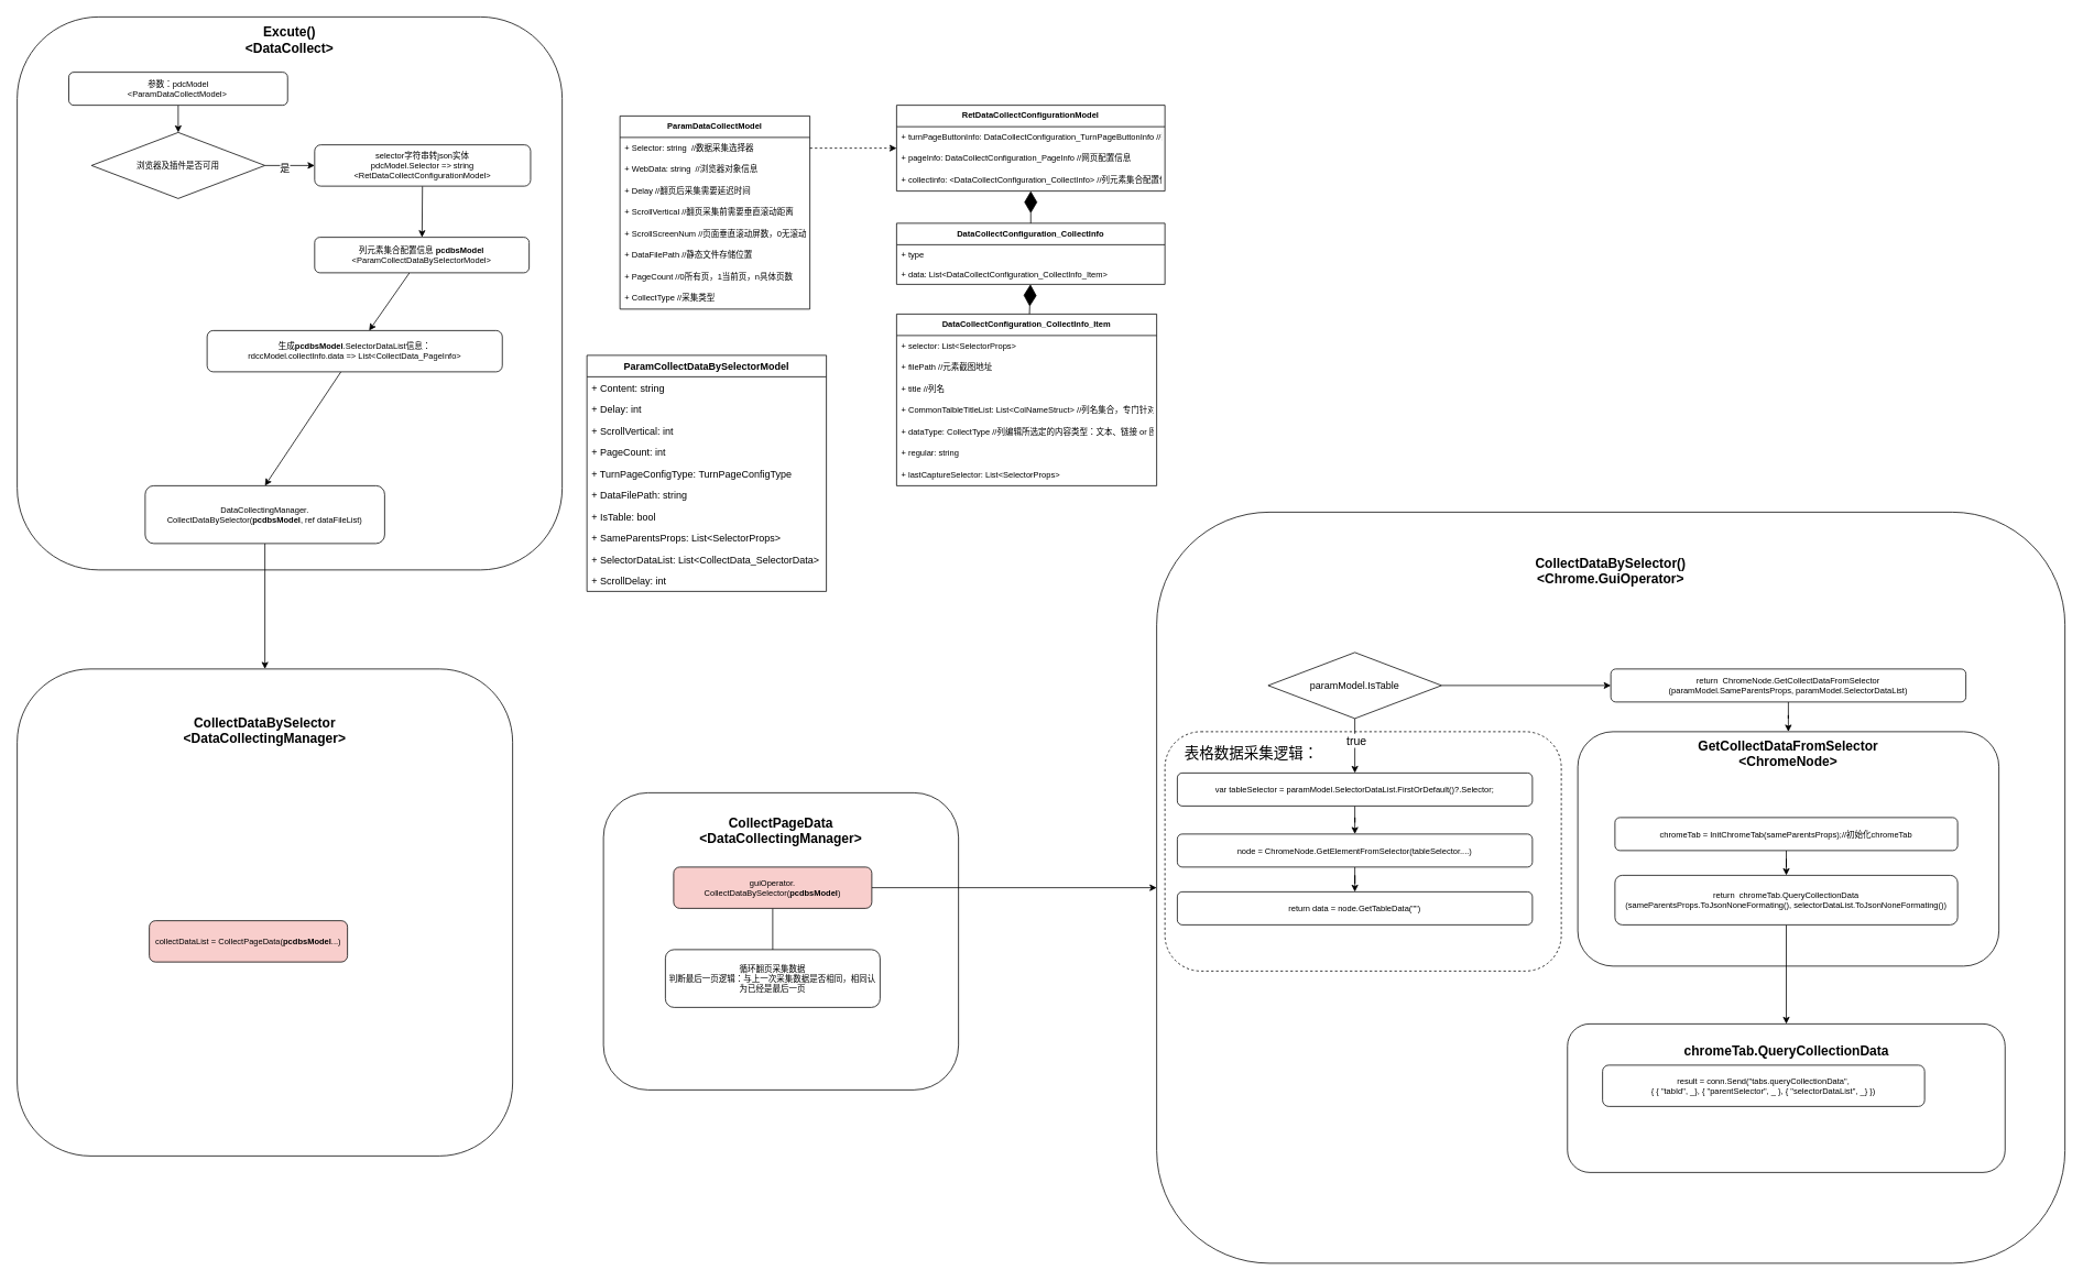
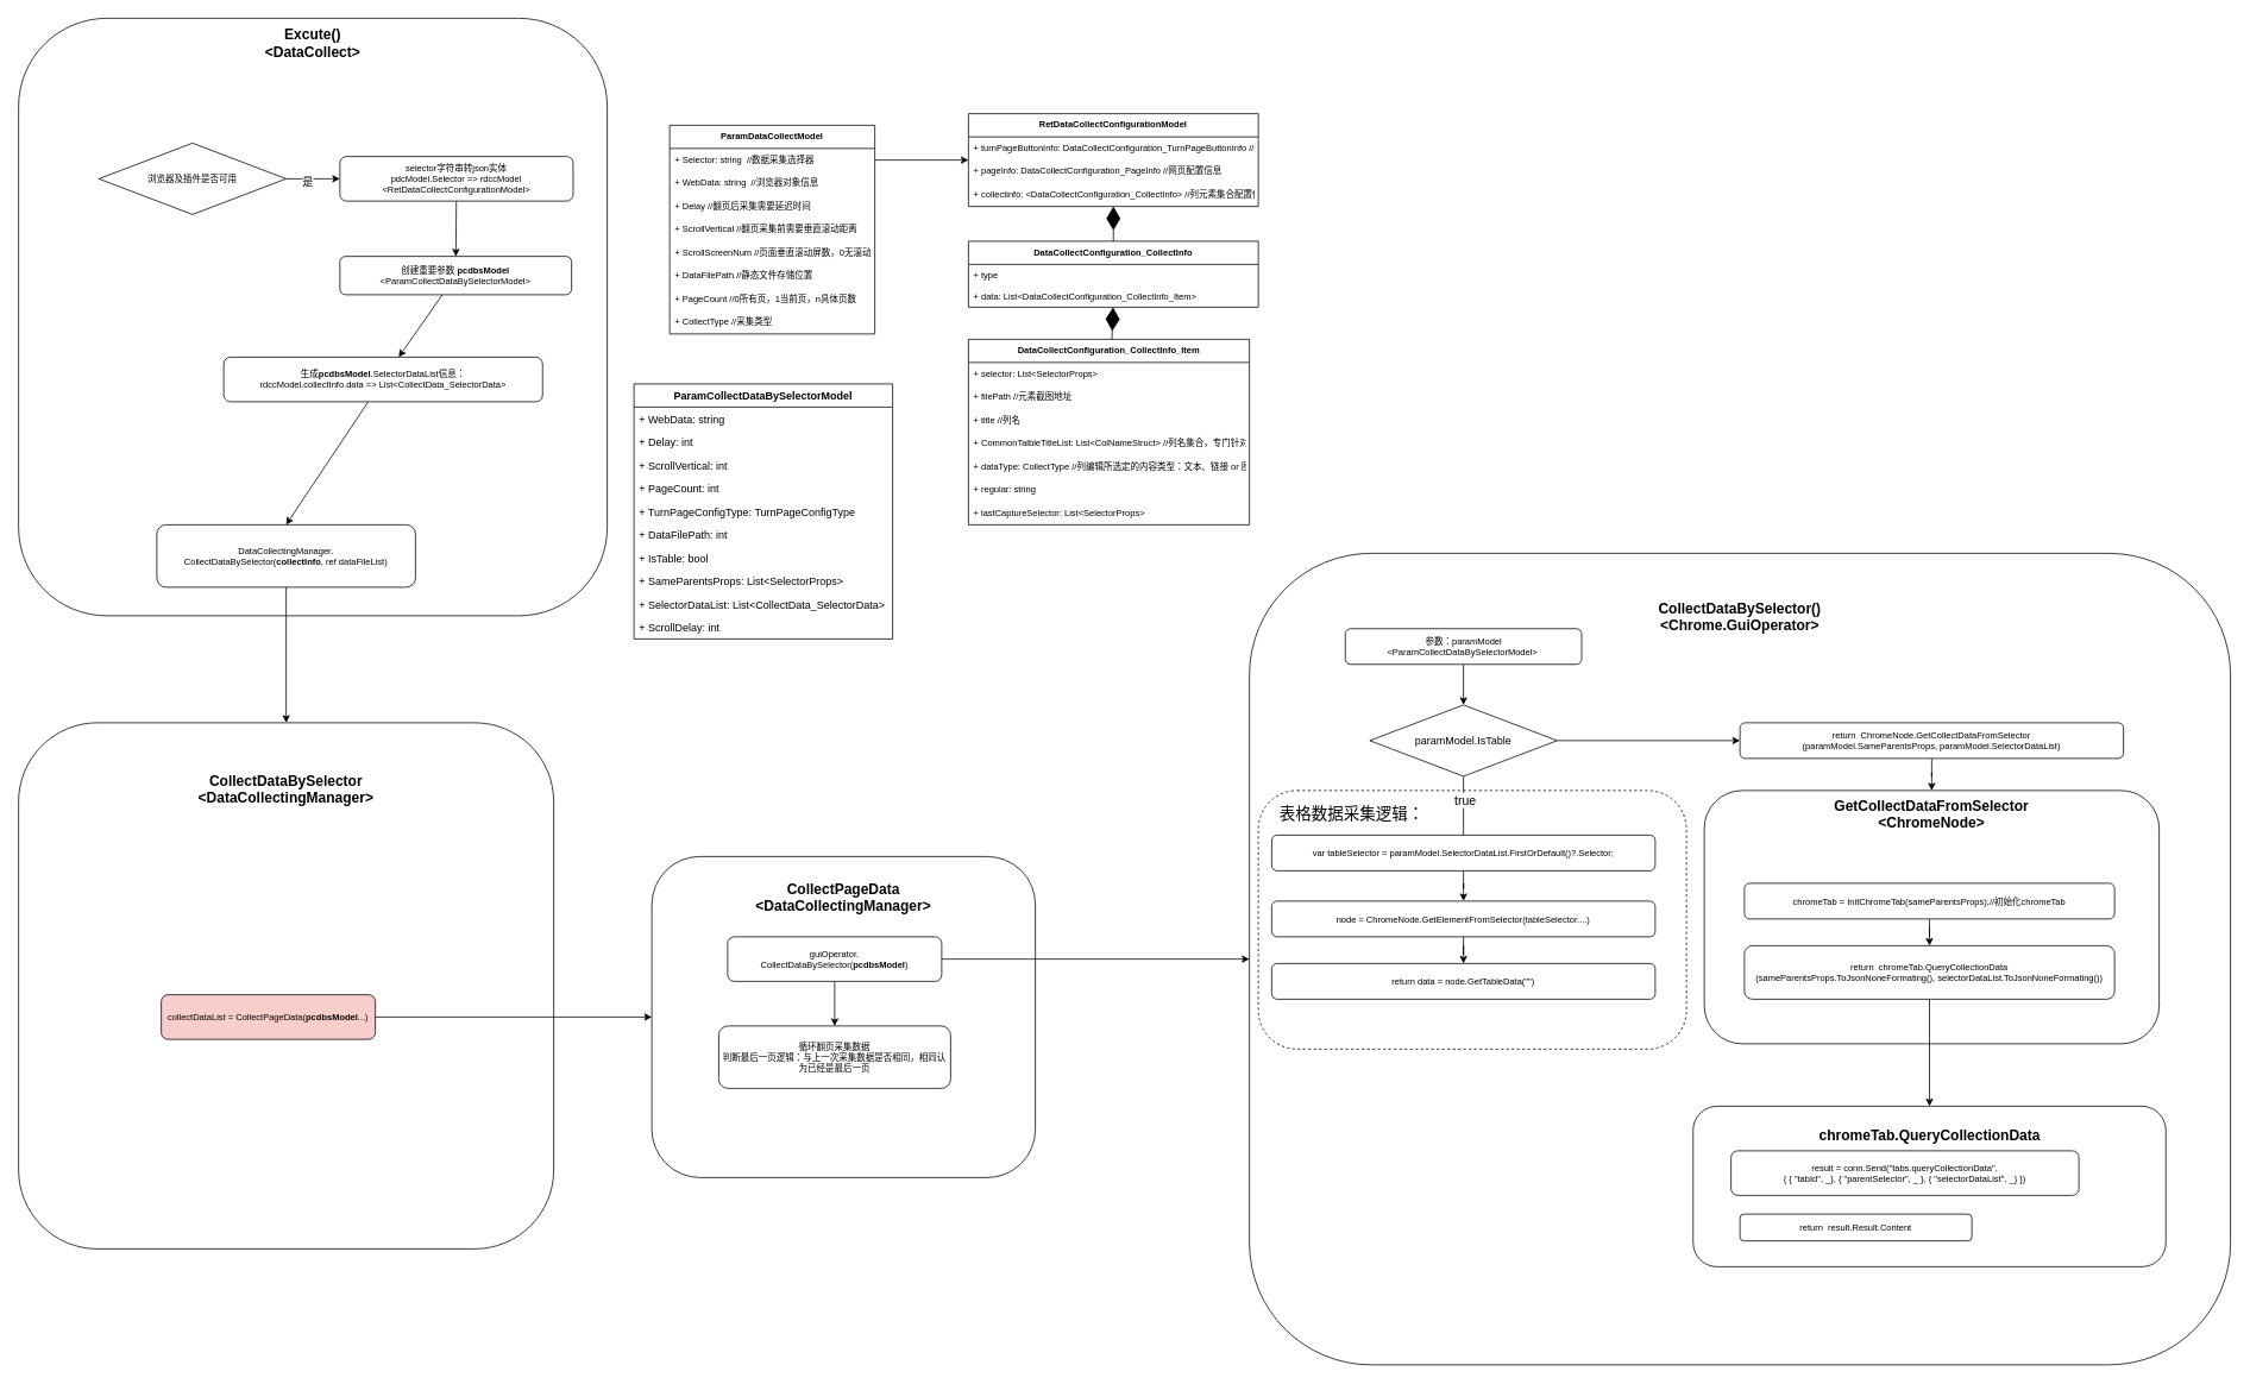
- <mxCell id="84" value="&lt;span style=&quot;font-size: 10px;&quot;&gt;参数：&lt;/span&gt;pdcModel&lt;br&gt;&lt;span style=&quot;font-size: 10px;&quot;&gt;&amp;lt;ParamDataCollectModel&amp;gt;&amp;nbsp;&lt;/span&gt;" style="rounded=1;whiteSpace=wrap;html=1;fontSize=10;" vertex="1" parent="1"><mxGeometry x="82.5" y="87" width="265" height="40" as="geometry" /></mxCell>
- <mxCell id="83" style="edgeStyle=none;rounded=0;orthogonalLoop=1;jettySize=auto;html=1;fontSize=12;" edge="1" parent="1" source="84" target="75"><mxGeometry relative="1" as="geometry" /></mxCell>
- <mxCell id="76" style="edgeStyle=orthogonalEdgeStyle;rounded=0;orthogonalLoop=1;jettySize=auto;html=1;fontSize=16;dashed=1;" edge="1" parent="1" source="34" target="15"><mxGeometry relative="1" as="geometry" /></mxCell>
+ <mxCell id="76" style="edgeStyle=orthogonalEdgeStyle;rounded=0;orthogonalLoop=1;jettySize=auto;html=1;fontSize=16;" edge="1" parent="1" source="34" target="15"><mxGeometry relative="1" as="geometry" /></mxCell>
- <mxCell id="32" value="selector字符串转json实体&lt;br&gt;pdcModel.Selector =&amp;gt; string &amp;lt;RetDataCollectConfigurationModel&amp;gt;" style="rounded=1;whiteSpace=wrap;html=1;fontSize=10;" vertex="1" parent="1"><mxGeometry x="380.25" y="175" width="261.5" height="50" as="geometry" /></mxCell>
+ <mxCell id="32" value="selector字符串转json实体&lt;br&gt;pdcModel.Selector =&amp;gt; rdccModel &amp;lt;RetDataCollectConfigurationModel&amp;gt;" style="rounded=1;whiteSpace=wrap;html=1;fontSize=10;" vertex="1" parent="1"><mxGeometry x="380.25" y="175" width="261.5" height="50" as="geometry" /></mxCell>
- <mxCell id="80" value="列元素集合配置信息 &lt;b&gt;pcdbsModel&lt;/b&gt;&lt;br&gt;&amp;lt;ParamCollectDataBySelectorModel&amp;gt;" style="rounded=1;whiteSpace=wrap;html=1;fontSize=10;" vertex="1" parent="1"><mxGeometry x="380.25" y="287" width="259.75" height="43" as="geometry" /></mxCell>
+ <mxCell id="80" value="创建重要参数 &lt;b&gt;pcdbsModel&lt;/b&gt;&lt;br&gt;&amp;lt;ParamCollectDataBySelectorModel&amp;gt;" style="rounded=1;whiteSpace=wrap;html=1;fontSize=10;" vertex="1" parent="1"><mxGeometry x="380.25" y="287" width="259.75" height="43" as="geometry" /></mxCell>
- <mxCell id="82" value="生成&lt;b&gt;pcdbsModel&lt;/b&gt;.SelectorDataList信息：&lt;br&gt;rdccModel.collectInfo.data =&amp;gt;&amp;nbsp;List&amp;lt;CollectData_PageInfo&amp;gt;" style="rounded=1;whiteSpace=wrap;html=1;fontSize=10;" vertex="1" parent="1"><mxGeometry x="250" y="400" width="357.5" height="50" as="geometry" /></mxCell>
+ <mxCell id="82" value="生成&lt;b&gt;pcdbsModel&lt;/b&gt;.SelectorDataList信息：&lt;br&gt;rdccModel.collectInfo.data =&amp;gt;&amp;nbsp;List&amp;lt;CollectData_SelectorData&amp;gt;" style="rounded=1;whiteSpace=wrap;html=1;fontSize=10;" vertex="1" parent="1"><mxGeometry x="250" y="400" width="357.5" height="50" as="geometry" /></mxCell>
- <mxCell id="5" value="+ Content: string" style="text;strokeColor=none;fillColor=none;align=left;verticalAlign=top;spacingLeft=4;spacingRight=4;overflow=hidden;rotatable=0;points=[[0,0.5],[1,0.5]];portConstraint=eastwest;" vertex="1" parent="4"><mxGeometry y="26" width="289.98" height="26" as="geometry" /></mxCell>
+ <mxCell id="5" value="+ WebData: string" style="text;strokeColor=none;fillColor=none;align=left;verticalAlign=top;spacingLeft=4;spacingRight=4;overflow=hidden;rotatable=0;points=[[0,0.5],[1,0.5]];portConstraint=eastwest;" vertex="1" parent="4"><mxGeometry y="26" width="289.98" height="26" as="geometry" /></mxCell>
- <mxCell id="10" value="+ DataFilePath: string" style="text;strokeColor=none;fillColor=none;align=left;verticalAlign=top;spacingLeft=4;spacingRight=4;overflow=hidden;rotatable=0;points=[[0,0.5],[1,0.5]];portConstraint=eastwest;" vertex="1" parent="4"><mxGeometry y="156" width="289.98" height="26" as="geometry" /></mxCell>
+ <mxCell id="10" value="+ DataFilePath: int" style="text;strokeColor=none;fillColor=none;align=left;verticalAlign=top;spacingLeft=4;spacingRight=4;overflow=hidden;rotatable=0;points=[[0,0.5],[1,0.5]];portConstraint=eastwest;" vertex="1" parent="4"><mxGeometry y="156" width="289.98" height="26" as="geometry" /></mxCell>
- <mxCell id="72" value="&lt;span style=&quot;font-size: 10px;&quot;&gt;DataCollectingManager.&lt;/span&gt;&lt;br&gt;&lt;span style=&quot;font-size: 10px;&quot;&gt;CollectDataBySelector(&lt;/span&gt;&lt;b&gt;pcdbsModel&lt;/b&gt;&lt;span style=&quot;font-size: 10px;&quot;&gt;, ref dataFileList)&lt;/span&gt;" style="rounded=1;whiteSpace=wrap;html=1;fontSize=10;" vertex="1" parent="1"><mxGeometry x="175" y="588" width="290" height="70" as="geometry" /></mxCell>
+ <mxCell id="72" value="&lt;span style=&quot;font-size: 10px;&quot;&gt;DataCollectingManager.&lt;/span&gt;&lt;br&gt;&lt;span style=&quot;font-size: 10px;&quot;&gt;CollectDataBySelector(&lt;/span&gt;&lt;b&gt;collectInfo&lt;/b&gt;&lt;span style=&quot;font-size: 10px;&quot;&gt;, ref dataFileList)&lt;/span&gt;" style="rounded=1;whiteSpace=wrap;html=1;fontSize=10;" vertex="1" parent="1"><mxGeometry x="175" y="588" width="290" height="70" as="geometry" /></mxCell>
+ <mxCell id="43" value="&lt;span style=&quot;font-size: 10px;&quot;&gt;参数：&lt;/span&gt;paramModel&lt;span style=&quot;font-size: 10px;&quot;&gt;&lt;br&gt;&amp;lt;ParamCollectDataBySelectorModel&amp;gt;&amp;nbsp;&lt;/span&gt;" style="rounded=1;whiteSpace=wrap;html=1;fontSize=10;" vertex="1" parent="1"><mxGeometry x="1507.5" y="704.5" width="265" height="40" as="geometry" /></mxCell>
+ <mxCell id="42" style="edgeStyle=orthogonalEdgeStyle;rounded=0;orthogonalLoop=1;jettySize=auto;html=1;entryX=0.5;entryY=0;entryDx=0;entryDy=0;fontSize=14;" edge="1" parent="1" source="43" target="47"><mxGeometry relative="1" as="geometry" /></mxCell>
- <mxCell id="44" style="edgeStyle=orthogonalEdgeStyle;rounded=0;orthogonalLoop=1;jettySize=auto;html=1;fontSize=14;" edge="1" parent="1" source="47" target="49"><mxGeometry relative="1" as="geometry" /></mxCell>
+ <mxCell id="44" style="edgeStyle=orthogonalEdgeStyle;rounded=0;orthogonalLoop=1;jettySize=auto;html=1;fontSize=14;endArrow=none;" edge="1" parent="1" source="47" target="49"><mxGeometry relative="1" as="geometry" /></mxCell>
- <mxCell id="67" value="&lt;span style=&quot;font-size: 10px;&quot;&gt;guiOperator.&lt;br&gt;CollectDataBySelector(&lt;/span&gt;&lt;b&gt;pcdbsModel&lt;/b&gt;&lt;span style=&quot;font-size: 10px;&quot;&gt;)&lt;/span&gt;" style="rounded=1;whiteSpace=wrap;html=1;fontSize=10;fillColor=#f8cecc;" vertex="1" parent="1"><mxGeometry x="815" y="1050" width="240" height="50" as="geometry" /></mxCell>
+ <mxCell id="67" value="&lt;span style=&quot;font-size: 10px;&quot;&gt;guiOperator.&lt;br&gt;CollectDataBySelector(&lt;/span&gt;&lt;b&gt;pcdbsModel&lt;/b&gt;&lt;span style=&quot;font-size: 10px;&quot;&gt;)&lt;/span&gt;" style="rounded=1;whiteSpace=wrap;html=1;fontSize=10;" vertex="1" parent="1"><mxGeometry x="815" y="1050" width="240" height="50" as="geometry" /></mxCell>
+ <mxCell id="69" style="edgeStyle=orthogonalEdgeStyle;rounded=0;orthogonalLoop=1;jettySize=auto;html=1;fontSize=16;" edge="1" parent="1" source="70" target="63"><mxGeometry relative="1" as="geometry" /></mxCell>
- <mxCell id="66" style="edgeStyle=orthogonalEdgeStyle;rounded=0;orthogonalLoop=1;jettySize=auto;html=1;fontSize=16;endArrow=none;" edge="1" parent="1" source="67" target="64"><mxGeometry relative="1" as="geometry" /></mxCell>
+ <mxCell id="66" style="edgeStyle=orthogonalEdgeStyle;rounded=0;orthogonalLoop=1;jettySize=auto;html=1;fontSize=16;" edge="1" parent="1" source="67" target="64"><mxGeometry relative="1" as="geometry" /></mxCell>
+ <mxCell id="62" value="return&amp;nbsp;&amp;nbsp;result.Result.Content" style="rounded=1;whiteSpace=wrap;html=1;fontSize=10;" vertex="1" parent="1"><mxGeometry x="1950" y="1361" width="260" height="30" as="geometry" /></mxCell>
